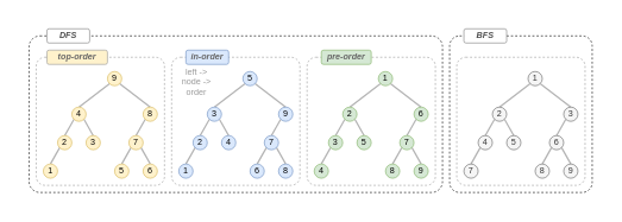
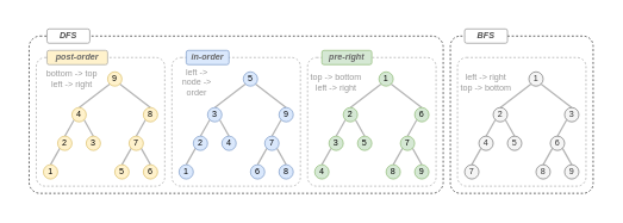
- <mxCell id="24" value="&lt;b&gt;&lt;i&gt;top-order&lt;/i&gt;&lt;/b&gt;" style="text;html=1;align=center;verticalAlign=middle;whiteSpace=wrap;rounded=1;strokeColor=#999999;fontColor=#666666;fillColor=#FFF2CC;" vertex="1" parent="1"><mxGeometry x="65" y="70" width="85" height="20" as="geometry" /></mxCell>
+ <mxCell id="24" value="&lt;b&gt;&lt;i&gt;post-order&lt;/i&gt;&lt;/b&gt;" style="text;html=1;align=center;verticalAlign=middle;whiteSpace=wrap;rounded=1;strokeColor=#999999;fontColor=#666666;fillColor=#FFF2CC;" vertex="1" parent="1"><mxGeometry x="65" y="70" width="85" height="20" as="geometry" /></mxCell>
- <mxCell id="62" value="&lt;b&gt;&lt;i&gt;pre-order&lt;/i&gt;&lt;/b&gt;" style="text;html=1;align=center;verticalAlign=middle;whiteSpace=wrap;rounded=1;fillColor=#d5e8d4;strokeColor=#82b366;fontColor=#666666;" vertex="1" parent="1"><mxGeometry x="450" y="70" width="70" height="20" as="geometry" /></mxCell>
+ <mxCell id="62" value="&lt;b&gt;&lt;i&gt;pre-right&lt;/i&gt;&lt;/b&gt;" style="text;html=1;align=center;verticalAlign=middle;whiteSpace=wrap;rounded=1;fillColor=#d5e8d4;strokeColor=#82b366;fontColor=#666666;" vertex="1" parent="1"><mxGeometry x="450" y="70" width="70" height="20" as="geometry" /></mxCell>
+ <mxCell id="23" value="bottom -&amp;gt; top&lt;br&gt;left -&amp;gt; right" style="text;html=1;strokeColor=none;fillColor=none;align=center;verticalAlign=middle;whiteSpace=wrap;rounded=0;fontColor=#999999;" vertex="1" parent="1"><mxGeometry x="60" y="100" width="80" height="20" as="geometry" /></mxCell>
+ <mxCell id="64" value="top -&amp;gt; bottom&lt;br&gt;left -&amp;gt; right" style="text;html=1;strokeColor=none;fillColor=none;align=center;verticalAlign=middle;whiteSpace=wrap;rounded=0;fontColor=#999999;" vertex="1" parent="1"><mxGeometry x="430" y="105" width="80" height="20" as="geometry" /></mxCell>
+ <mxCell id="84" value="left -&amp;gt; right&lt;br&gt;top -&amp;gt; bottom" style="text;html=1;strokeColor=none;fillColor=none;align=center;verticalAlign=middle;whiteSpace=wrap;rounded=0;fontColor=#999999;" vertex="1" parent="1"><mxGeometry x="640" y="105" width="80" height="20" as="geometry" /></mxCell>
